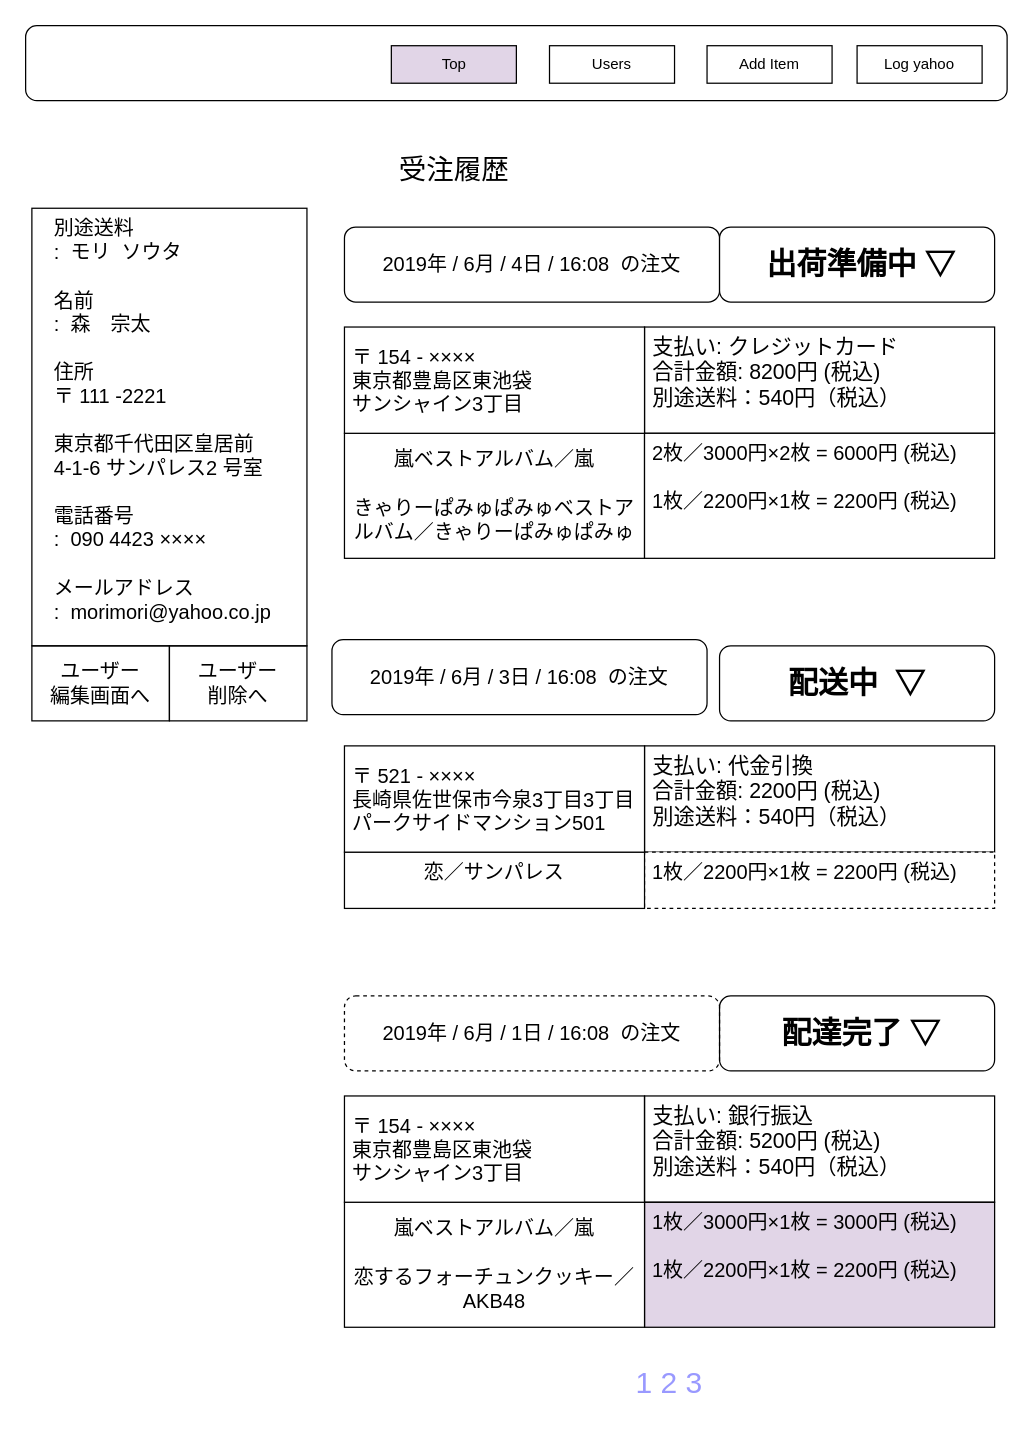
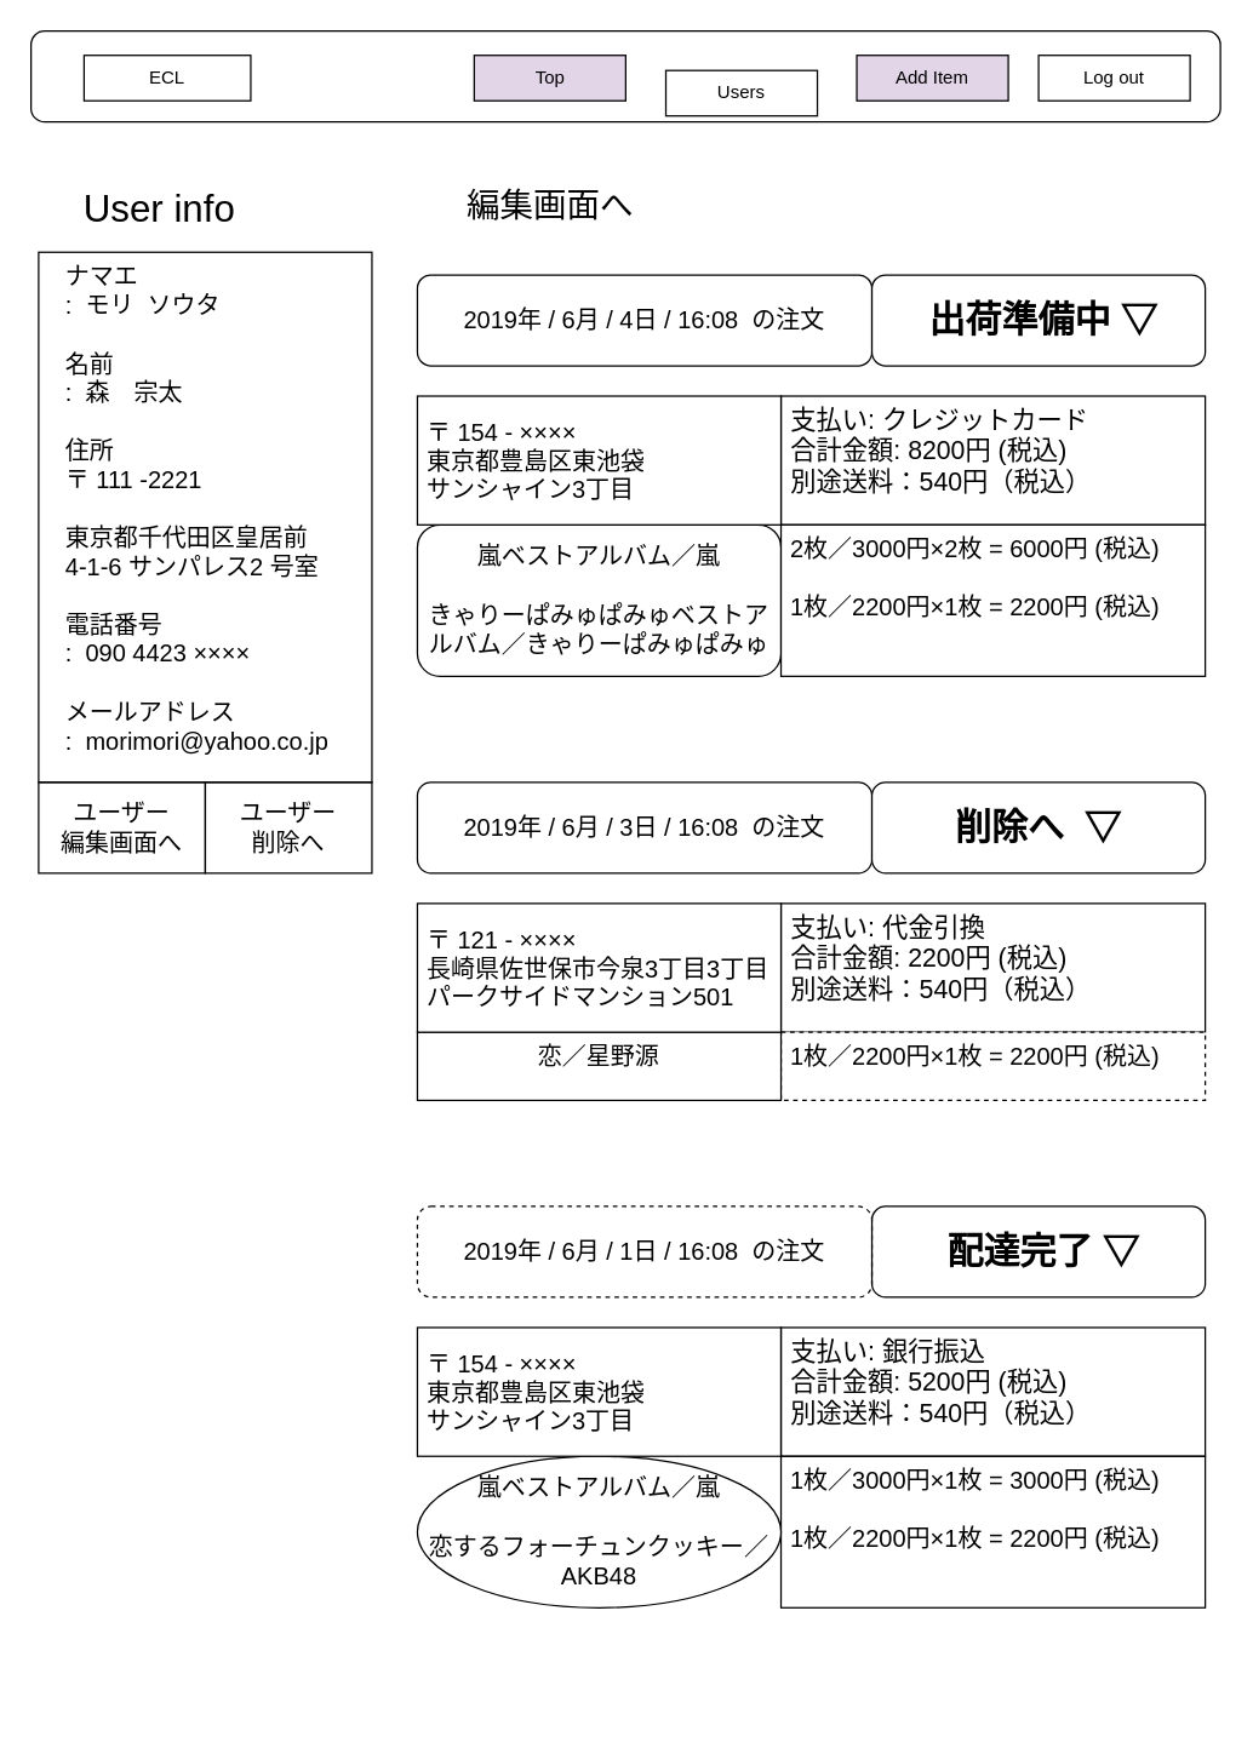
+ <mxCell id="3" value="ECL" style="rounded=0;whiteSpace=wrap;html=1;" parent="1" vertex="1"><mxGeometry x="55" y="36" width="110" height="30" as="geometry" /></mxCell>
- <mxCell id="7" value="Users" style="rounded=0;whiteSpace=wrap;html=1;" parent="1" vertex="1"><mxGeometry x="439" y="36" width="100" height="30" as="geometry" /></mxCell>
+ <mxCell id="7" value="Users" style="rounded=0;whiteSpace=wrap;html=1;" parent="1" vertex="1"><mxGeometry x="439" y="46" width="100" height="30" as="geometry" /></mxCell>
- <mxCell id="5" value="Add Item" style="rounded=0;whiteSpace=wrap;html=1;" parent="1" vertex="1"><mxGeometry x="565" y="36" width="100" height="30" as="geometry" /></mxCell>
+ <mxCell id="5" value="Add Item" style="rounded=0;whiteSpace=wrap;html=1;fillColor=#e1d5e7;" parent="1" vertex="1"><mxGeometry x="565" y="36" width="100" height="30" as="geometry" /></mxCell>
- <mxCell id="6" value="Log yahoo" style="rounded=0;whiteSpace=wrap;html=1;" parent="1" vertex="1"><mxGeometry x="685" y="36" width="100" height="30" as="geometry" /></mxCell>
+ <mxCell id="6" value="Log out" style="rounded=0;whiteSpace=wrap;html=1;" parent="1" vertex="1"><mxGeometry x="685" y="36" width="100" height="30" as="geometry" /></mxCell>
+ <mxCell id="8" value="&lt;font style=&quot;font-size: 25px&quot;&gt;User info&lt;/font&gt;" style="rounded=0;whiteSpace=wrap;html=1;strokeColor=none;" parent="1" vertex="1"><mxGeometry x="45" y="106" width="120" height="60" as="geometry" /></mxCell>
- <mxCell id="10" value="&lt;span style=&quot;font-size: 22px&quot;&gt;受注履歴&lt;/span&gt;" style="rounded=0;whiteSpace=wrap;html=1;strokeColor=none;fillColor=#ffffff;" parent="1" vertex="1"><mxGeometry x="302.5" y="106" width="120" height="60" as="geometry" /></mxCell>
+ <mxCell id="10" value="&lt;span style=&quot;font-size: 22px&quot;&gt;編集画面へ&lt;/span&gt;" style="rounded=0;whiteSpace=wrap;html=1;strokeColor=none;fillColor=#ffffff;" parent="1" vertex="1"><mxGeometry x="302.5" y="106" width="120" height="60" as="geometry" /></mxCell>
- <mxCell id="9" value="&lt;div style=&quot;text-align: left&quot;&gt;&lt;span style=&quot;font-size: 16px&quot;&gt;　別途送料&lt;/span&gt;&lt;/div&gt;&lt;div style=&quot;text-align: left&quot;&gt;&lt;span style=&quot;font-size: 16px&quot;&gt;　:&amp;nbsp; モリ&amp;nbsp; ソウタ&lt;/span&gt;&lt;/div&gt;&lt;div style=&quot;text-align: left&quot;&gt;&lt;span style=&quot;font-size: 16px&quot;&gt;&lt;br&gt;&lt;/span&gt;&lt;/div&gt;&lt;div style=&quot;text-align: left&quot;&gt;&lt;span style=&quot;font-size: 16px&quot;&gt;　名前&lt;/span&gt;&lt;/div&gt;&lt;div style=&quot;text-align: left&quot;&gt;&lt;span style=&quot;font-size: 16px&quot;&gt;　:&amp;nbsp; 森　宗太&lt;/span&gt;&lt;/div&gt;&lt;div style=&quot;text-align: left&quot;&gt;&lt;span style=&quot;font-size: 16px&quot;&gt;&lt;br&gt;&lt;/span&gt;&lt;/div&gt;&lt;div style=&quot;text-align: left&quot;&gt;&lt;span style=&quot;font-size: 16px&quot;&gt;　住所&lt;/span&gt;&lt;/div&gt;&lt;div style=&quot;text-align: left&quot;&gt;&lt;span style=&quot;font-size: 16px&quot;&gt;　〒 111 -2221&lt;/span&gt;&lt;/div&gt;&lt;div style=&quot;text-align: left&quot;&gt;&lt;span style=&quot;font-size: 16px&quot;&gt;　&lt;/span&gt;&lt;/div&gt;&lt;div style=&quot;text-align: left&quot;&gt;&lt;span style=&quot;font-size: 16px&quot;&gt;　東京都千代田区皇居前&lt;/span&gt;&lt;/div&gt;&lt;div style=&quot;text-align: left&quot;&gt;&lt;span style=&quot;font-size: 16px&quot;&gt;　4-1-6 サンパレス2 号室&lt;/span&gt;&lt;/div&gt;&lt;div style=&quot;text-align: left&quot;&gt;&lt;span style=&quot;font-size: 16px&quot;&gt;&lt;br&gt;&lt;/span&gt;&lt;/div&gt;&lt;div style=&quot;text-align: left&quot;&gt;&lt;span style=&quot;font-size: 16px&quot;&gt;　電話番号&lt;/span&gt;&lt;/div&gt;&lt;div style=&quot;text-align: left&quot;&gt;&lt;span style=&quot;font-size: 16px&quot;&gt;　:&amp;nbsp; 090 4423 ××××&lt;/span&gt;&lt;/div&gt;&lt;div style=&quot;text-align: left&quot;&gt;&lt;span style=&quot;font-size: 16px&quot;&gt;&lt;br&gt;&lt;/span&gt;&lt;/div&gt;&lt;div style=&quot;text-align: left&quot;&gt;&lt;span style=&quot;font-size: 16px&quot;&gt;　メールアドレス&lt;/span&gt;&lt;/div&gt;&lt;div style=&quot;text-align: left&quot;&gt;&lt;span style=&quot;font-size: 16px&quot;&gt;　:&amp;nbsp; morimori@yahoo.co.jp&lt;/span&gt;&lt;/div&gt;&lt;div style=&quot;text-align: left&quot;&gt;&lt;span style=&quot;font-size: 16px&quot;&gt;&lt;br&gt;&lt;/span&gt;&lt;/div&gt;&lt;div style=&quot;text-align: left&quot;&gt;&lt;span style=&quot;font-size: 16px&quot;&gt;　&lt;/span&gt;&lt;/div&gt;" style="rounded=0;whiteSpace=wrap;html=1;strokeColor=#000000;direction=south;fillColor=#ffffff;align=left;verticalAlign=top;" parent="1" vertex="1"><mxGeometry x="25" y="166" width="220" height="350" as="geometry" /></mxCell>
+ <mxCell id="9" value="&lt;div style=&quot;text-align: left&quot;&gt;&lt;span style=&quot;font-size: 16px&quot;&gt;　ナマエ&lt;/span&gt;&lt;/div&gt;&lt;div style=&quot;text-align: left&quot;&gt;&lt;span style=&quot;font-size: 16px&quot;&gt;　:&amp;nbsp; モリ&amp;nbsp; ソウタ&lt;/span&gt;&lt;/div&gt;&lt;div style=&quot;text-align: left&quot;&gt;&lt;span style=&quot;font-size: 16px&quot;&gt;&lt;br&gt;&lt;/span&gt;&lt;/div&gt;&lt;div style=&quot;text-align: left&quot;&gt;&lt;span style=&quot;font-size: 16px&quot;&gt;　名前&lt;/span&gt;&lt;/div&gt;&lt;div style=&quot;text-align: left&quot;&gt;&lt;span style=&quot;font-size: 16px&quot;&gt;　:&amp;nbsp; 森　宗太&lt;/span&gt;&lt;/div&gt;&lt;div style=&quot;text-align: left&quot;&gt;&lt;span style=&quot;font-size: 16px&quot;&gt;&lt;br&gt;&lt;/span&gt;&lt;/div&gt;&lt;div style=&quot;text-align: left&quot;&gt;&lt;span style=&quot;font-size: 16px&quot;&gt;　住所&lt;/span&gt;&lt;/div&gt;&lt;div style=&quot;text-align: left&quot;&gt;&lt;span style=&quot;font-size: 16px&quot;&gt;　〒 111 -2221&lt;/span&gt;&lt;/div&gt;&lt;div style=&quot;text-align: left&quot;&gt;&lt;span style=&quot;font-size: 16px&quot;&gt;　&lt;/span&gt;&lt;/div&gt;&lt;div style=&quot;text-align: left&quot;&gt;&lt;span style=&quot;font-size: 16px&quot;&gt;　東京都千代田区皇居前&lt;/span&gt;&lt;/div&gt;&lt;div style=&quot;text-align: left&quot;&gt;&lt;span style=&quot;font-size: 16px&quot;&gt;　4-1-6 サンパレス2 号室&lt;/span&gt;&lt;/div&gt;&lt;div style=&quot;text-align: left&quot;&gt;&lt;span style=&quot;font-size: 16px&quot;&gt;&lt;br&gt;&lt;/span&gt;&lt;/div&gt;&lt;div style=&quot;text-align: left&quot;&gt;&lt;span style=&quot;font-size: 16px&quot;&gt;　電話番号&lt;/span&gt;&lt;/div&gt;&lt;div style=&quot;text-align: left&quot;&gt;&lt;span style=&quot;font-size: 16px&quot;&gt;　:&amp;nbsp; 090 4423 ××××&lt;/span&gt;&lt;/div&gt;&lt;div style=&quot;text-align: left&quot;&gt;&lt;span style=&quot;font-size: 16px&quot;&gt;&lt;br&gt;&lt;/span&gt;&lt;/div&gt;&lt;div style=&quot;text-align: left&quot;&gt;&lt;span style=&quot;font-size: 16px&quot;&gt;　メールアドレス&lt;/span&gt;&lt;/div&gt;&lt;div style=&quot;text-align: left&quot;&gt;&lt;span style=&quot;font-size: 16px&quot;&gt;　:&amp;nbsp; morimori@yahoo.co.jp&lt;/span&gt;&lt;/div&gt;&lt;div style=&quot;text-align: left&quot;&gt;&lt;span style=&quot;font-size: 16px&quot;&gt;&lt;br&gt;&lt;/span&gt;&lt;/div&gt;&lt;div style=&quot;text-align: left&quot;&gt;&lt;span style=&quot;font-size: 16px&quot;&gt;　&lt;/span&gt;&lt;/div&gt;" style="rounded=0;whiteSpace=wrap;html=1;strokeColor=#000000;direction=south;fillColor=#ffffff;align=left;verticalAlign=top;" parent="1" vertex="1"><mxGeometry x="25" y="166" width="220" height="350" as="geometry" /></mxCell>
- <mxCell id="11" value="嵐ベストアルバム／嵐&lt;br&gt;&lt;span&gt;&lt;br&gt;きゃりーぱみゅぱみゅベストアルバム／きゃりーぱみゅぱみゅ&lt;/span&gt;" style="rounded=0;whiteSpace=wrap;html=1;strokeColor=#000000;fillColor=#ffffff;fontSize=16;" parent="1" vertex="1"><mxGeometry x="275" y="346" width="240" height="100" as="geometry" /></mxCell>
+ <mxCell id="11" value="嵐ベストアルバム／嵐&lt;br&gt;&lt;span&gt;&lt;br&gt;きゃりーぱみゅぱみゅベストアルバム／きゃりーぱみゅぱみゅ&lt;/span&gt;" style="whiteSpace=wrap;html=1;strokeColor=#000000;fillColor=#ffffff;fontSize=16;rounded=1;" parent="1" vertex="1"><mxGeometry x="275" y="346" width="240" height="100" as="geometry" /></mxCell>
- <mxCell id="19" value="2019年 / 6月 / 3日 / 16:08&amp;nbsp; の注文" style="rounded=1;whiteSpace=wrap;html=1;strokeColor=#000000;fillColor=none;fontSize=16;" parent="1" vertex="1"><mxGeometry x="265" y="511" width="300" height="60" as="geometry" /></mxCell>
+ <mxCell id="19" value="2019年 / 6月 / 3日 / 16:08&amp;nbsp; の注文" style="rounded=1;whiteSpace=wrap;html=1;strokeColor=#000000;fillColor=none;fontSize=16;" parent="1" vertex="1"><mxGeometry x="275" y="516" width="300" height="60" as="geometry" /></mxCell>
- <mxCell id="20" value="&lt;font style=&quot;font-size: 24px&quot;&gt;&lt;b&gt;配送中&amp;nbsp; ▽&lt;/b&gt;&lt;/font&gt;" style="rounded=1;whiteSpace=wrap;html=1;align=center;" parent="1" vertex="1"><mxGeometry x="575" y="516" width="220" height="60" as="geometry" /></mxCell>
+ <mxCell id="20" value="&lt;font style=&quot;font-size: 24px&quot;&gt;&lt;b&gt;削除へ&amp;nbsp; ▽&lt;/b&gt;&lt;/font&gt;" style="rounded=1;whiteSpace=wrap;html=1;align=center;" parent="1" vertex="1"><mxGeometry x="575" y="516" width="220" height="60" as="geometry" /></mxCell>
- <mxCell id="24" value="&lt;div style=&quot;text-align: left&quot;&gt;&lt;span&gt;&amp;nbsp;〒 521 - ××××&lt;/span&gt;&lt;/div&gt;&amp;nbsp;長崎県佐世保市今泉3丁目3丁目&lt;br&gt;&amp;nbsp;パークサイドマンション501&lt;br&gt;" style="rounded=0;whiteSpace=wrap;html=1;strokeColor=#000000;fillColor=#ffffff;fontSize=16;align=left;" parent="1" vertex="1"><mxGeometry x="275" y="596" width="240" height="85" as="geometry" /></mxCell>
+ <mxCell id="24" value="&lt;div style=&quot;text-align: left&quot;&gt;&lt;span&gt;&amp;nbsp;〒 121 - ××××&lt;/span&gt;&lt;/div&gt;&amp;nbsp;長崎県佐世保市今泉3丁目3丁目&lt;br&gt;&amp;nbsp;パークサイドマンション501&lt;br&gt;" style="rounded=0;whiteSpace=wrap;html=1;strokeColor=#000000;fillColor=#ffffff;fontSize=16;align=left;" parent="1" vertex="1"><mxGeometry x="275" y="596" width="240" height="85" as="geometry" /></mxCell>
- <mxCell id="23" value="恋／サンパレス&lt;br&gt;&lt;span&gt;&lt;br&gt;&lt;br&gt;&lt;/span&gt;" style="rounded=0;whiteSpace=wrap;html=1;strokeColor=#000000;fillColor=#ffffff;fontSize=16;verticalAlign=top;" parent="1" vertex="1"><mxGeometry x="275" y="681" width="240" height="45" as="geometry" /></mxCell>
+ <mxCell id="23" value="恋／星野源&lt;br&gt;&lt;span&gt;&lt;br&gt;&lt;br&gt;&lt;/span&gt;" style="rounded=0;whiteSpace=wrap;html=1;strokeColor=#000000;fillColor=#ffffff;fontSize=16;verticalAlign=top;" parent="1" vertex="1"><mxGeometry x="275" y="681" width="240" height="45" as="geometry" /></mxCell>
- <mxCell id="26" value="嵐ベストアルバム／嵐&lt;br&gt;&lt;span&gt;&lt;br&gt;恋するフォーチュンクッキー／AKB48&lt;br&gt;&lt;/span&gt;" style="rounded=0;whiteSpace=wrap;html=1;strokeColor=#000000;fillColor=#ffffff;fontSize=16;" parent="1" vertex="1"><mxGeometry x="275" y="961" width="240" height="100" as="geometry" /></mxCell>
+ <mxCell id="26" value="嵐ベストアルバム／嵐&lt;br&gt;&lt;span&gt;&lt;br&gt;恋するフォーチュンクッキー／AKB48&lt;br&gt;&lt;/span&gt;" style="ellipse;whiteSpace=wrap;html=1;strokeColor=#000000;fillColor=#ffffff;fontSize=16;" parent="1" vertex="1"><mxGeometry x="275" y="961" width="240" height="100" as="geometry" /></mxCell>
- <mxCell id="25" value="&amp;nbsp;1枚／3000円×1枚 = 3000円 (税込)&lt;br&gt;&lt;br&gt;&amp;nbsp;1枚／2200円×1枚 = 2200円 (税込)&lt;br&gt;" style="rounded=0;whiteSpace=wrap;html=1;strokeColor=#000000;fillColor=#e1d5e7;fontSize=16;verticalAlign=top;align=left;" parent="1" vertex="1"><mxGeometry x="515" y="961" width="280" height="100" as="geometry" /></mxCell>
+ <mxCell id="25" value="&amp;nbsp;1枚／3000円×1枚 = 3000円 (税込)&lt;br&gt;&lt;br&gt;&amp;nbsp;1枚／2200円×1枚 = 2200円 (税込)&lt;br&gt;" style="rounded=0;whiteSpace=wrap;html=1;strokeColor=#000000;fillColor=#ffffff;fontSize=16;verticalAlign=top;align=left;" parent="1" vertex="1"><mxGeometry x="515" y="961" width="280" height="100" as="geometry" /></mxCell>
- <mxCell id="31" value="1 2 3" style="rounded=0;whiteSpace=wrap;html=1;align=center;fontSize=24;fontColor=#9999FF;strokeColor=none;" parent="1" vertex="1"><mxGeometry x="275" y="1076" width="520" height="60" as="geometry" /></mxCell>
